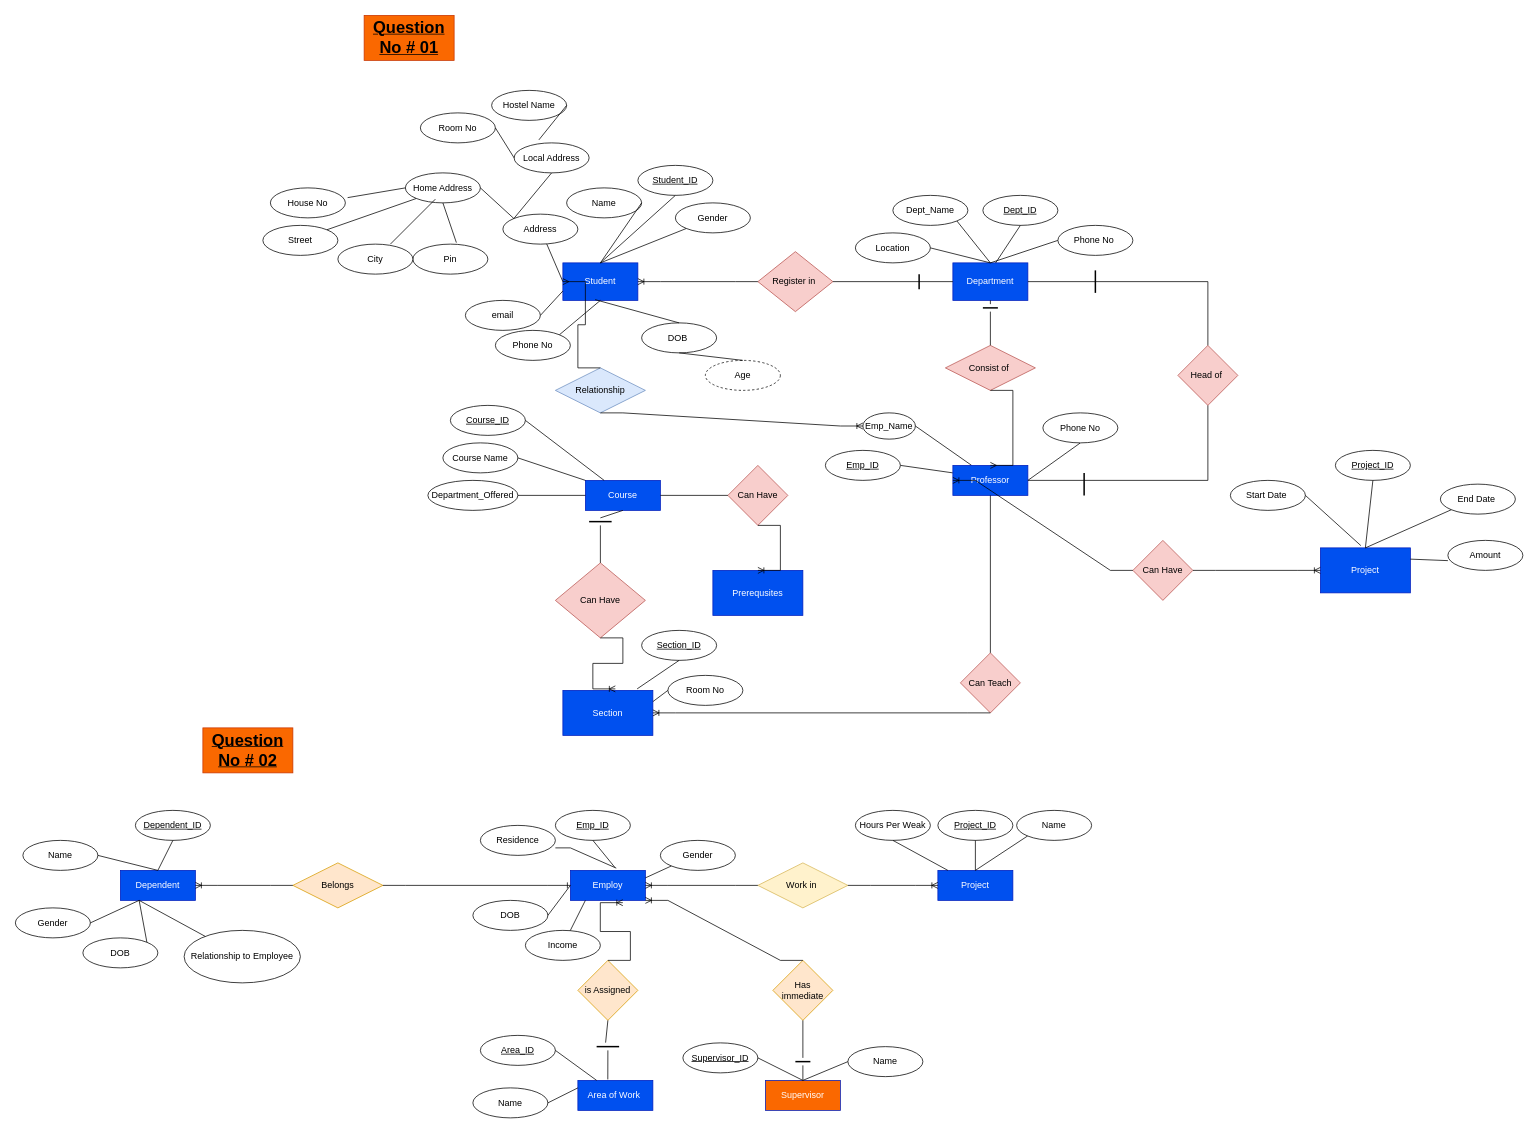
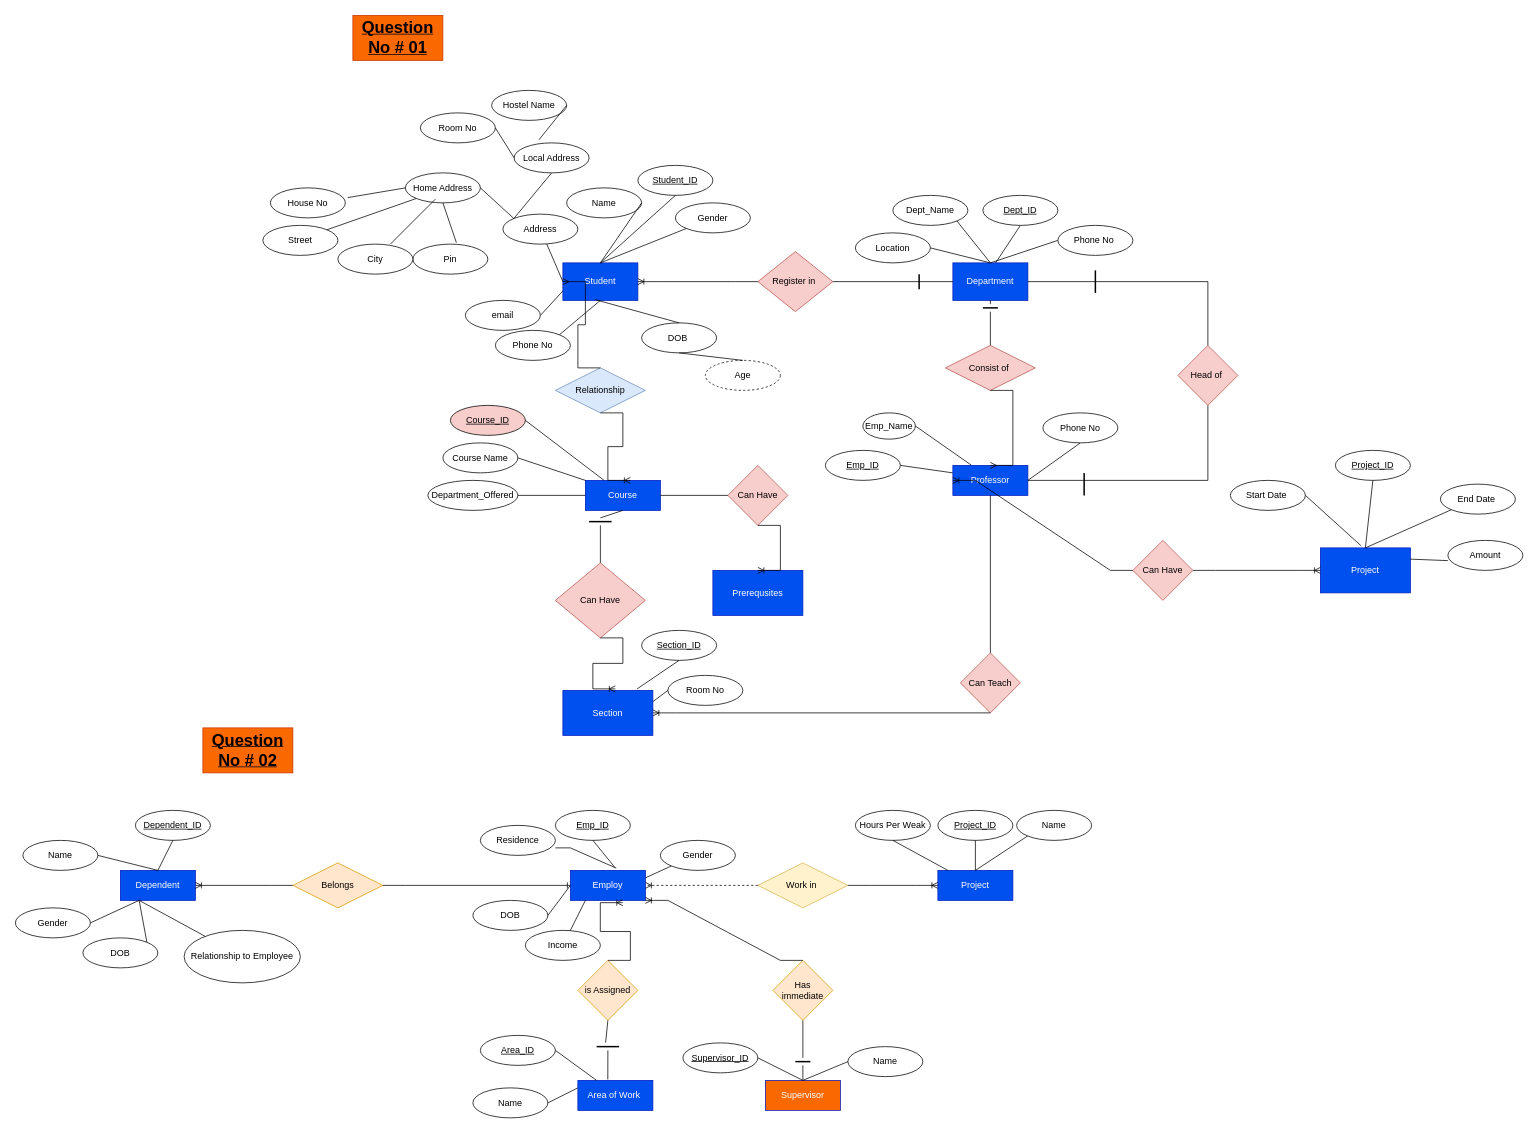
- <mxCell id="105" value="&lt;b&gt;&lt;u&gt;&lt;font style=&quot;font-size: 22px;&quot;&gt;Question No # 01&lt;/font&gt;&lt;/u&gt;&lt;/b&gt;" style="whiteSpace=wrap;html=1;fillColor=#fa6800;fontColor=#000000;strokeColor=#C73500;" vertex="1" parent="1"><mxGeometry x="485" y="20" width="120" height="60" as="geometry" /></mxCell>
+ <mxCell id="105" value="&lt;b&gt;&lt;u&gt;&lt;font style=&quot;font-size: 22px;&quot;&gt;Question No # 01&lt;/font&gt;&lt;/u&gt;&lt;/b&gt;" style="whiteSpace=wrap;html=1;fillColor=#fa6800;fontColor=#000000;strokeColor=#C73500;" vertex="1" parent="1"><mxGeometry x="470" y="20" width="120" height="60" as="geometry" /></mxCell>
- <mxCell id="62" value="" style="edgeStyle=entityRelationEdgeStyle;fontSize=12;html=1;endArrow=ERoneToMany;rounded=0;exitX=0.5;exitY=1;exitDx=0;exitDy=0;" edge="1" parent="1" source="60" target="59"><mxGeometry width="100" height="100" relative="1" as="geometry"><mxPoint x="660" y="500" as="sourcePoint" /><mxPoint x="760" y="400" as="targetPoint" /></mxGeometry></mxCell>
+ <mxCell id="62" value="" style="edgeStyle=entityRelationEdgeStyle;fontSize=12;html=1;endArrow=ERoneToMany;rounded=0;entryX=0.6;entryY=0;entryDx=0;entryDy=0;entryPerimeter=0;exitX=0.5;exitY=1;exitDx=0;exitDy=0;" edge="1" parent="1" source="60" target="61"><mxGeometry width="100" height="100" relative="1" as="geometry"><mxPoint x="660" y="500" as="sourcePoint" /><mxPoint x="760" y="400" as="targetPoint" /></mxGeometry></mxCell>
- <mxCell id="64" value="Course_ID" style="ellipse;whiteSpace=wrap;html=1;align=center;fontStyle=4;" vertex="1" parent="1"><mxGeometry x="600" y="540" width="100" height="40" as="geometry" /></mxCell>
+ <mxCell id="64" value="Course_ID" style="ellipse;whiteSpace=wrap;html=1;align=center;fontStyle=4;fillColor=#f8cecc;" vertex="1" parent="1"><mxGeometry x="600" y="540" width="100" height="40" as="geometry" /></mxCell>
- <mxCell id="110" value="" style="edgeStyle=entityRelationEdgeStyle;fontSize=12;html=1;endArrow=ERoneToMany;rounded=0;entryX=1;entryY=0.5;entryDx=0;entryDy=0;exitX=0;exitY=0.5;exitDx=0;exitDy=0;" edge="1" parent="1" source="107" target="106"><mxGeometry width="100" height="100" relative="1" as="geometry"><mxPoint x="870" y="1150" as="sourcePoint" /><mxPoint x="970" y="1050" as="targetPoint" /></mxGeometry></mxCell>
+ <mxCell id="110" value="" style="edgeStyle=entityRelationEdgeStyle;fontSize=12;html=1;endArrow=ERoneToMany;rounded=0;entryX=1;entryY=0.5;entryDx=0;entryDy=0;exitX=0;exitY=0.5;exitDx=0;exitDy=0;dashed=1;" edge="1" parent="1" source="107" target="106"><mxGeometry width="100" height="100" relative="1" as="geometry"><mxPoint x="870" y="1150" as="sourcePoint" /><mxPoint x="970" y="1050" as="targetPoint" /></mxGeometry></mxCell>
